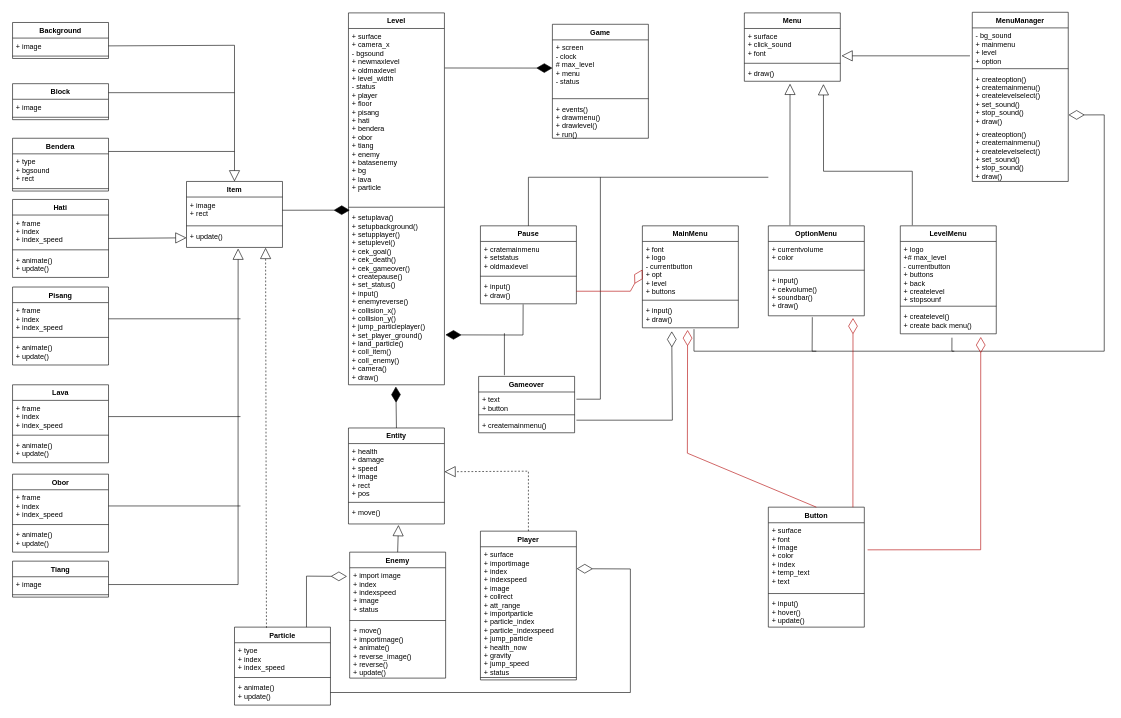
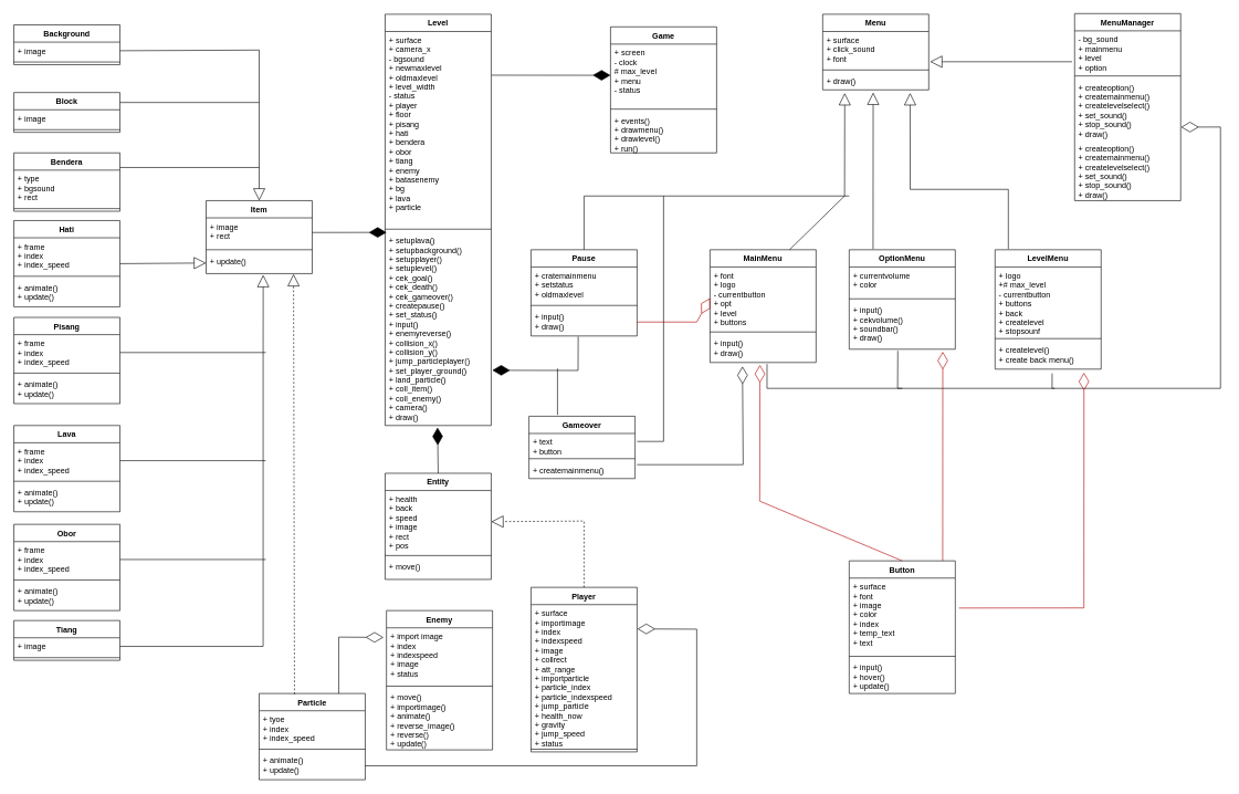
+ <mxCell id="109" value="" style="endArrow=block;endSize=16;endFill=0;html=1;rounded=0;elbow=vertical;entryX=0.208;entryY=1.181;entryDx=0;entryDy=0;entryPerimeter=0;exitX=0.75;exitY=0;exitDx=0;exitDy=0;" edge="1" parent="1" source="65" target="17"><mxGeometry width="160" relative="1" as="geometry"><mxPoint x="1273" y="245" as="sourcePoint" /><mxPoint x="1280" y="375" as="targetPoint" /><Array as="points"><mxPoint x="1273" y="295" /></Array></mxGeometry></mxCell>
- <mxCell id="7" value="+ health&#10;+ damage&#10;+ speed&#10;+ image&#10;+ rect&#10;+ pos" style="text;strokeColor=none;fillColor=none;align=left;verticalAlign=top;spacingLeft=4;spacingRight=4;overflow=hidden;rotatable=0;points=[[0,0.5],[1,0.5]];portConstraint=eastwest;" parent="6" vertex="1"><mxGeometry y="26" width="160" height="94" as="geometry" /></mxCell>
+ <mxCell id="7" value="+ health&#10;+ back&#10;+ speed&#10;+ image&#10;+ rect&#10;+ pos" style="text;strokeColor=none;fillColor=none;align=left;verticalAlign=top;spacingLeft=4;spacingRight=4;overflow=hidden;rotatable=0;points=[[0,0.5],[1,0.5]];portConstraint=eastwest;" parent="6" vertex="1"><mxGeometry y="26" width="160" height="94" as="geometry" /></mxCell>
- <mxCell id="101" value="" style="endArrow=block;endSize=16;endFill=0;html=1;rounded=0;elbow=vertical;entryX=0.521;entryY=1.054;entryDx=0;entryDy=0;entryPerimeter=0;exitX=0.5;exitY=0;exitDx=0;exitDy=0;" edge="1" parent="1" source="22" target="9"><mxGeometry width="160" relative="1" as="geometry"><mxPoint x="460" y="805" as="sourcePoint" /><mxPoint x="620" y="805" as="targetPoint" /></mxGeometry></mxCell>
